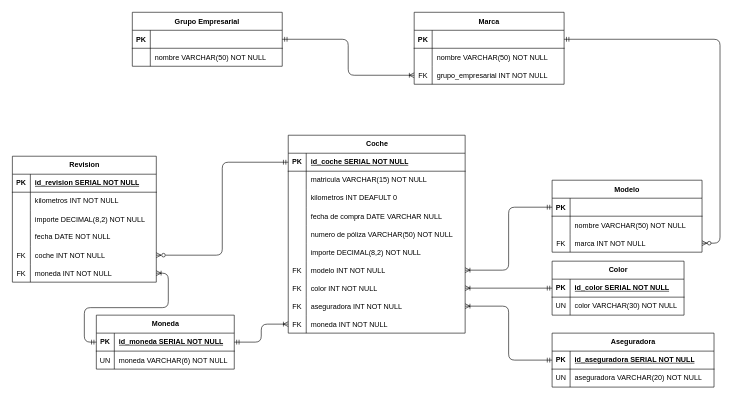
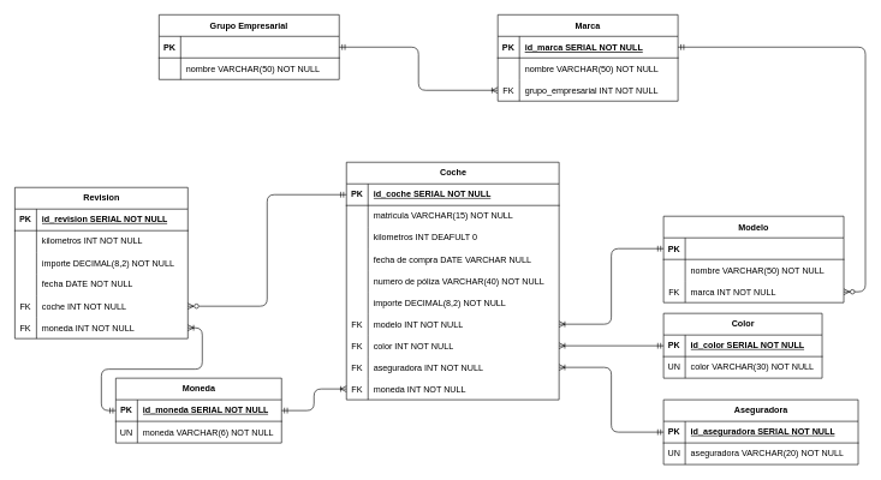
+ <mxCell id="7" value="id_marca SERIAL NOT NULL" style="shape=partialRectangle;overflow=hidden;connectable=0;fillColor=none;top=0;left=0;bottom=0;right=0;align=left;spacingLeft=6;fontStyle=5;" parent="5" vertex="1"><mxGeometry x="30" width="220" height="30" as="geometry"><mxRectangle width="220" height="30" as="alternateBounds" /></mxGeometry></mxCell>
- <mxCell id="45" value="numero de póliza VARCHAR(50) NOT NULL" style="shape=partialRectangle;connectable=0;fillColor=none;top=0;left=0;bottom=0;right=0;align=left;spacingLeft=6;overflow=hidden;" parent="43" vertex="1"><mxGeometry x="30" width="265" height="30" as="geometry"><mxRectangle width="265" height="30" as="alternateBounds" /></mxGeometry></mxCell>
+ <mxCell id="45" value="numero de póliza VARCHAR(40) NOT NULL" style="shape=partialRectangle;connectable=0;fillColor=none;top=0;left=0;bottom=0;right=0;align=left;spacingLeft=6;overflow=hidden;" parent="43" vertex="1"><mxGeometry x="30" width="265" height="30" as="geometry"><mxRectangle width="265" height="30" as="alternateBounds" /></mxGeometry></mxCell>
